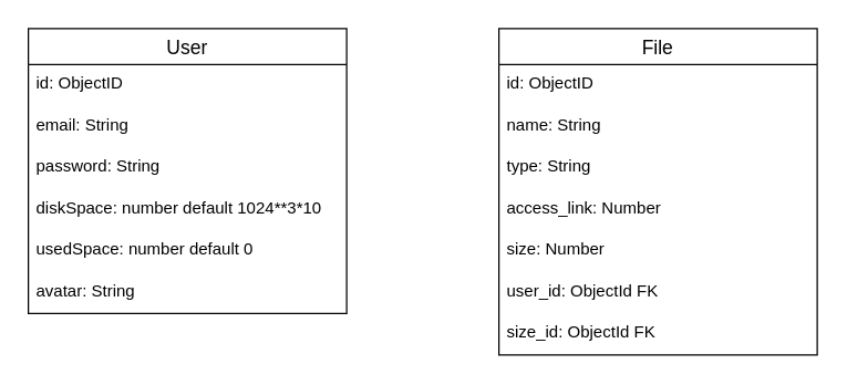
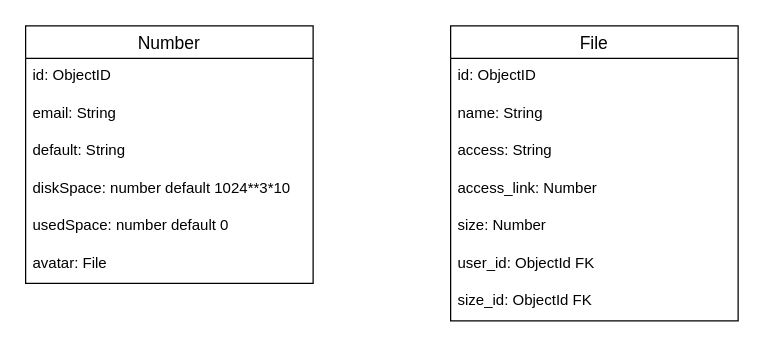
- <mxCell id="2" value="User" style="swimlane;fontStyle=0;childLayout=stackLayout;horizontal=1;startSize=26;horizontalStack=0;resizeParent=1;resizeParentMax=0;resizeLast=0;collapsible=1;marginBottom=0;align=center;fontSize=14;" parent="1" vertex="1"><mxGeometry x="20" y="20" width="230" height="206" as="geometry" /></mxCell>
+ <mxCell id="2" value="Number" style="swimlane;fontStyle=0;childLayout=stackLayout;horizontal=1;startSize=26;horizontalStack=0;resizeParent=1;resizeParentMax=0;resizeLast=0;collapsible=1;marginBottom=0;align=center;fontSize=14;" parent="1" vertex="1"><mxGeometry x="20" y="20" width="230" height="206" as="geometry" /></mxCell>
- <mxCell id="5" value="password: String" style="text;strokeColor=none;fillColor=none;spacingLeft=4;spacingRight=4;overflow=hidden;rotatable=0;points=[[0,0.5],[1,0.5]];portConstraint=eastwest;fontSize=12;" parent="2" vertex="1"><mxGeometry y="86" width="230" height="30" as="geometry" /></mxCell>
+ <mxCell id="5" value="default: String" style="text;strokeColor=none;fillColor=none;spacingLeft=4;spacingRight=4;overflow=hidden;rotatable=0;points=[[0,0.5],[1,0.5]];portConstraint=eastwest;fontSize=12;" parent="2" vertex="1"><mxGeometry y="86" width="230" height="30" as="geometry" /></mxCell>
- <mxCell id="12" value="type: String" style="text;strokeColor=none;fillColor=none;spacingLeft=4;spacingRight=4;overflow=hidden;rotatable=0;points=[[0,0.5],[1,0.5]];portConstraint=eastwest;fontSize=12;" vertex="1" parent="9"><mxGeometry y="86" width="230" height="30" as="geometry" /></mxCell>
+ <mxCell id="12" value="access: String" style="text;strokeColor=none;fillColor=none;spacingLeft=4;spacingRight=4;overflow=hidden;rotatable=0;points=[[0,0.5],[1,0.5]];portConstraint=eastwest;fontSize=12;" vertex="1" parent="9"><mxGeometry y="86" width="230" height="30" as="geometry" /></mxCell>
- <mxCell id="8" value="avatar: String" style="text;strokeColor=none;fillColor=none;spacingLeft=4;spacingRight=4;overflow=hidden;rotatable=0;points=[[0,0.5],[1,0.5]];portConstraint=eastwest;fontSize=12;" parent="2" vertex="1"><mxGeometry y="176" width="230" height="30" as="geometry" /></mxCell>
+ <mxCell id="8" value="avatar: File" style="text;strokeColor=none;fillColor=none;spacingLeft=4;spacingRight=4;overflow=hidden;rotatable=0;points=[[0,0.5],[1,0.5]];portConstraint=eastwest;fontSize=12;" parent="2" vertex="1"><mxGeometry y="176" width="230" height="30" as="geometry" /></mxCell>
